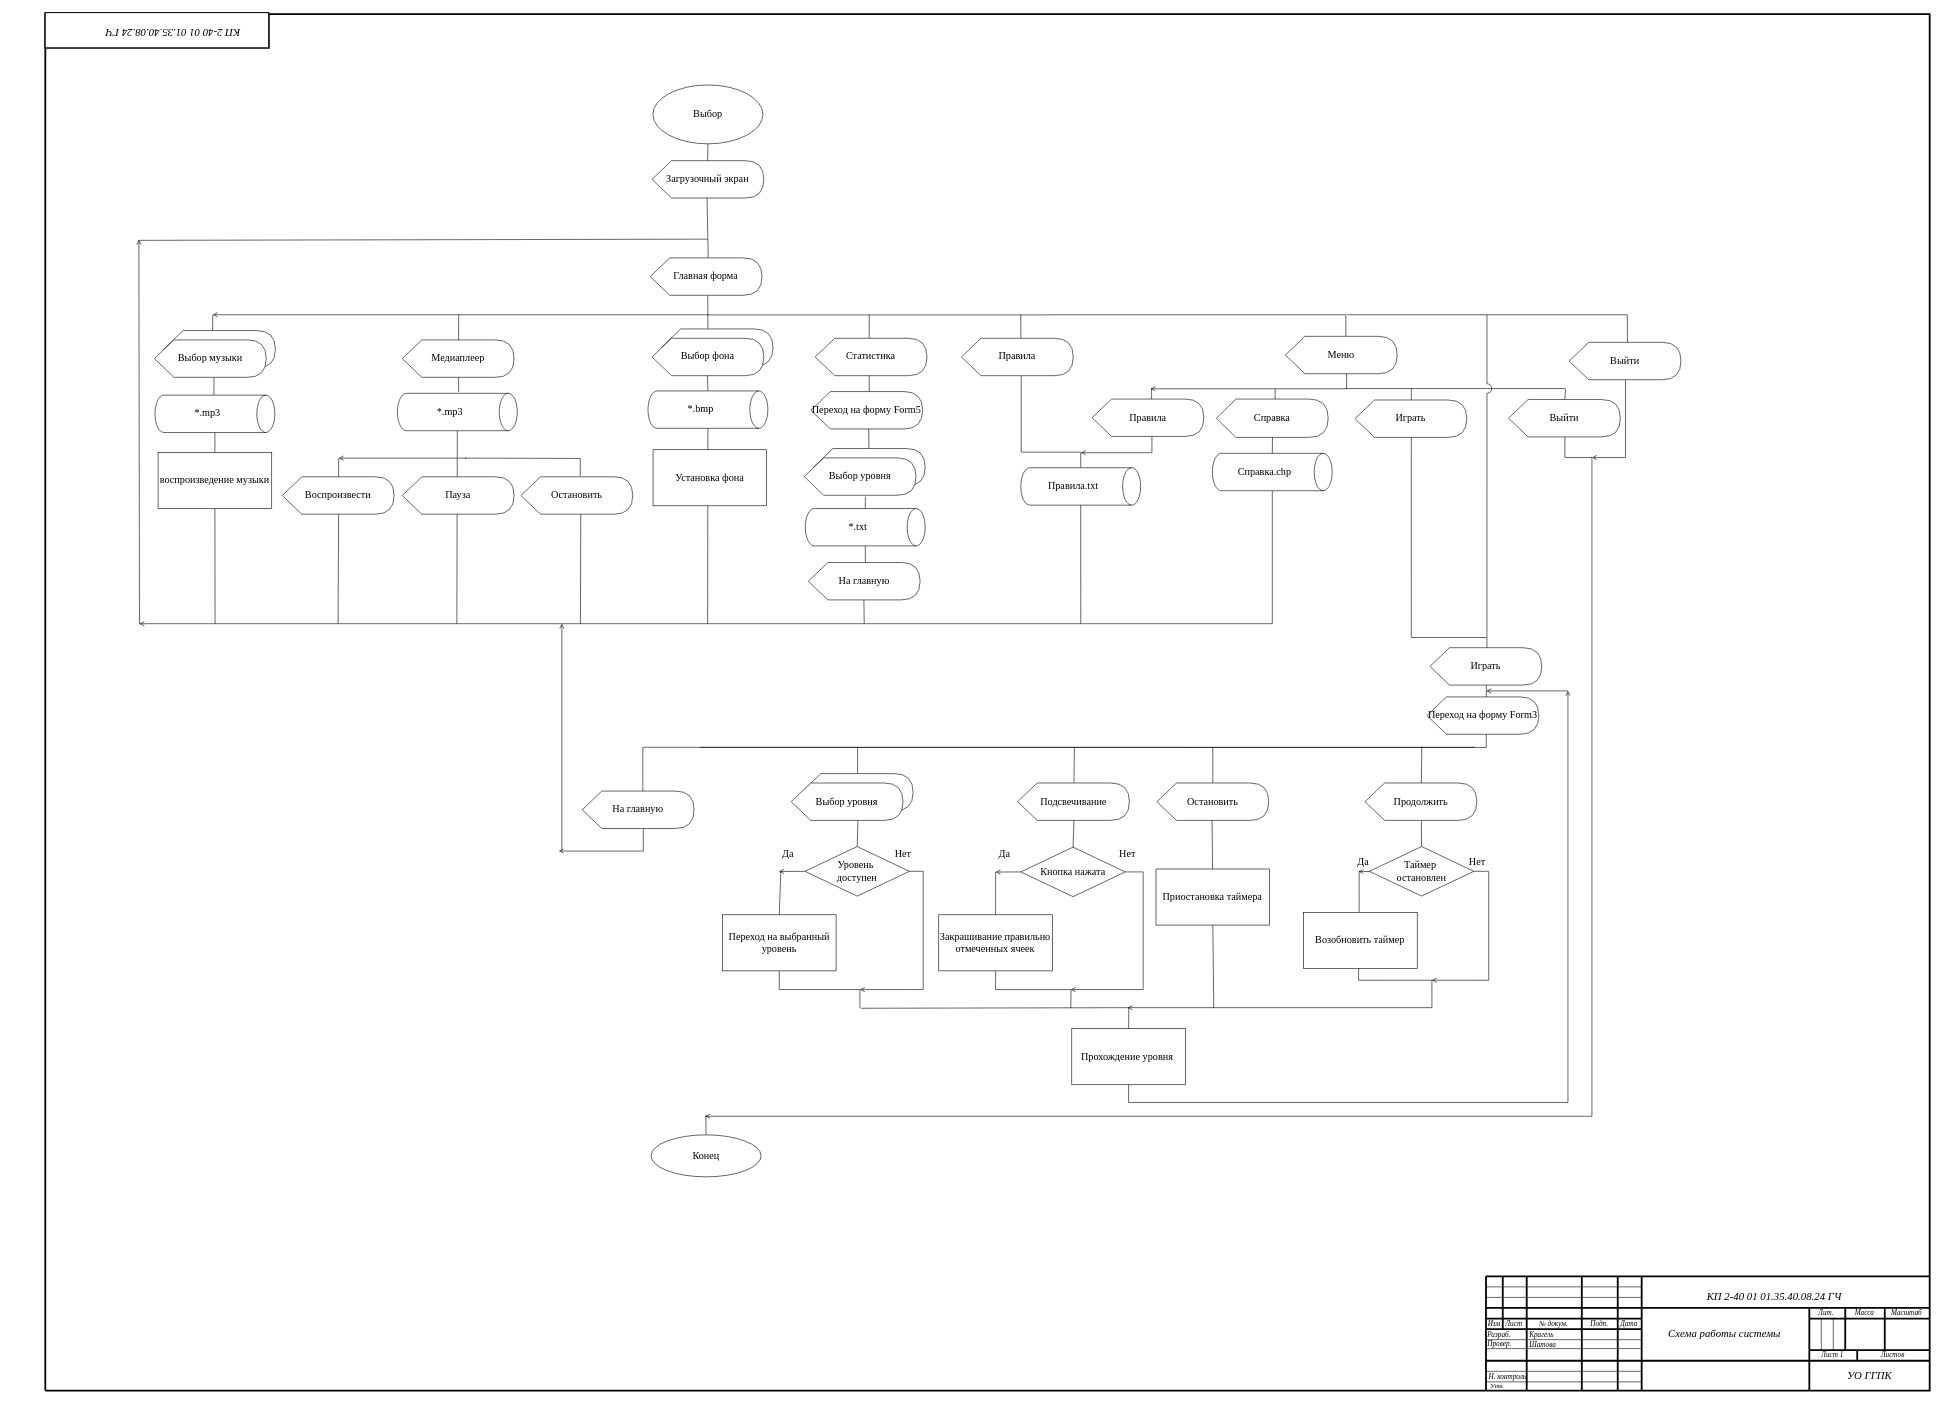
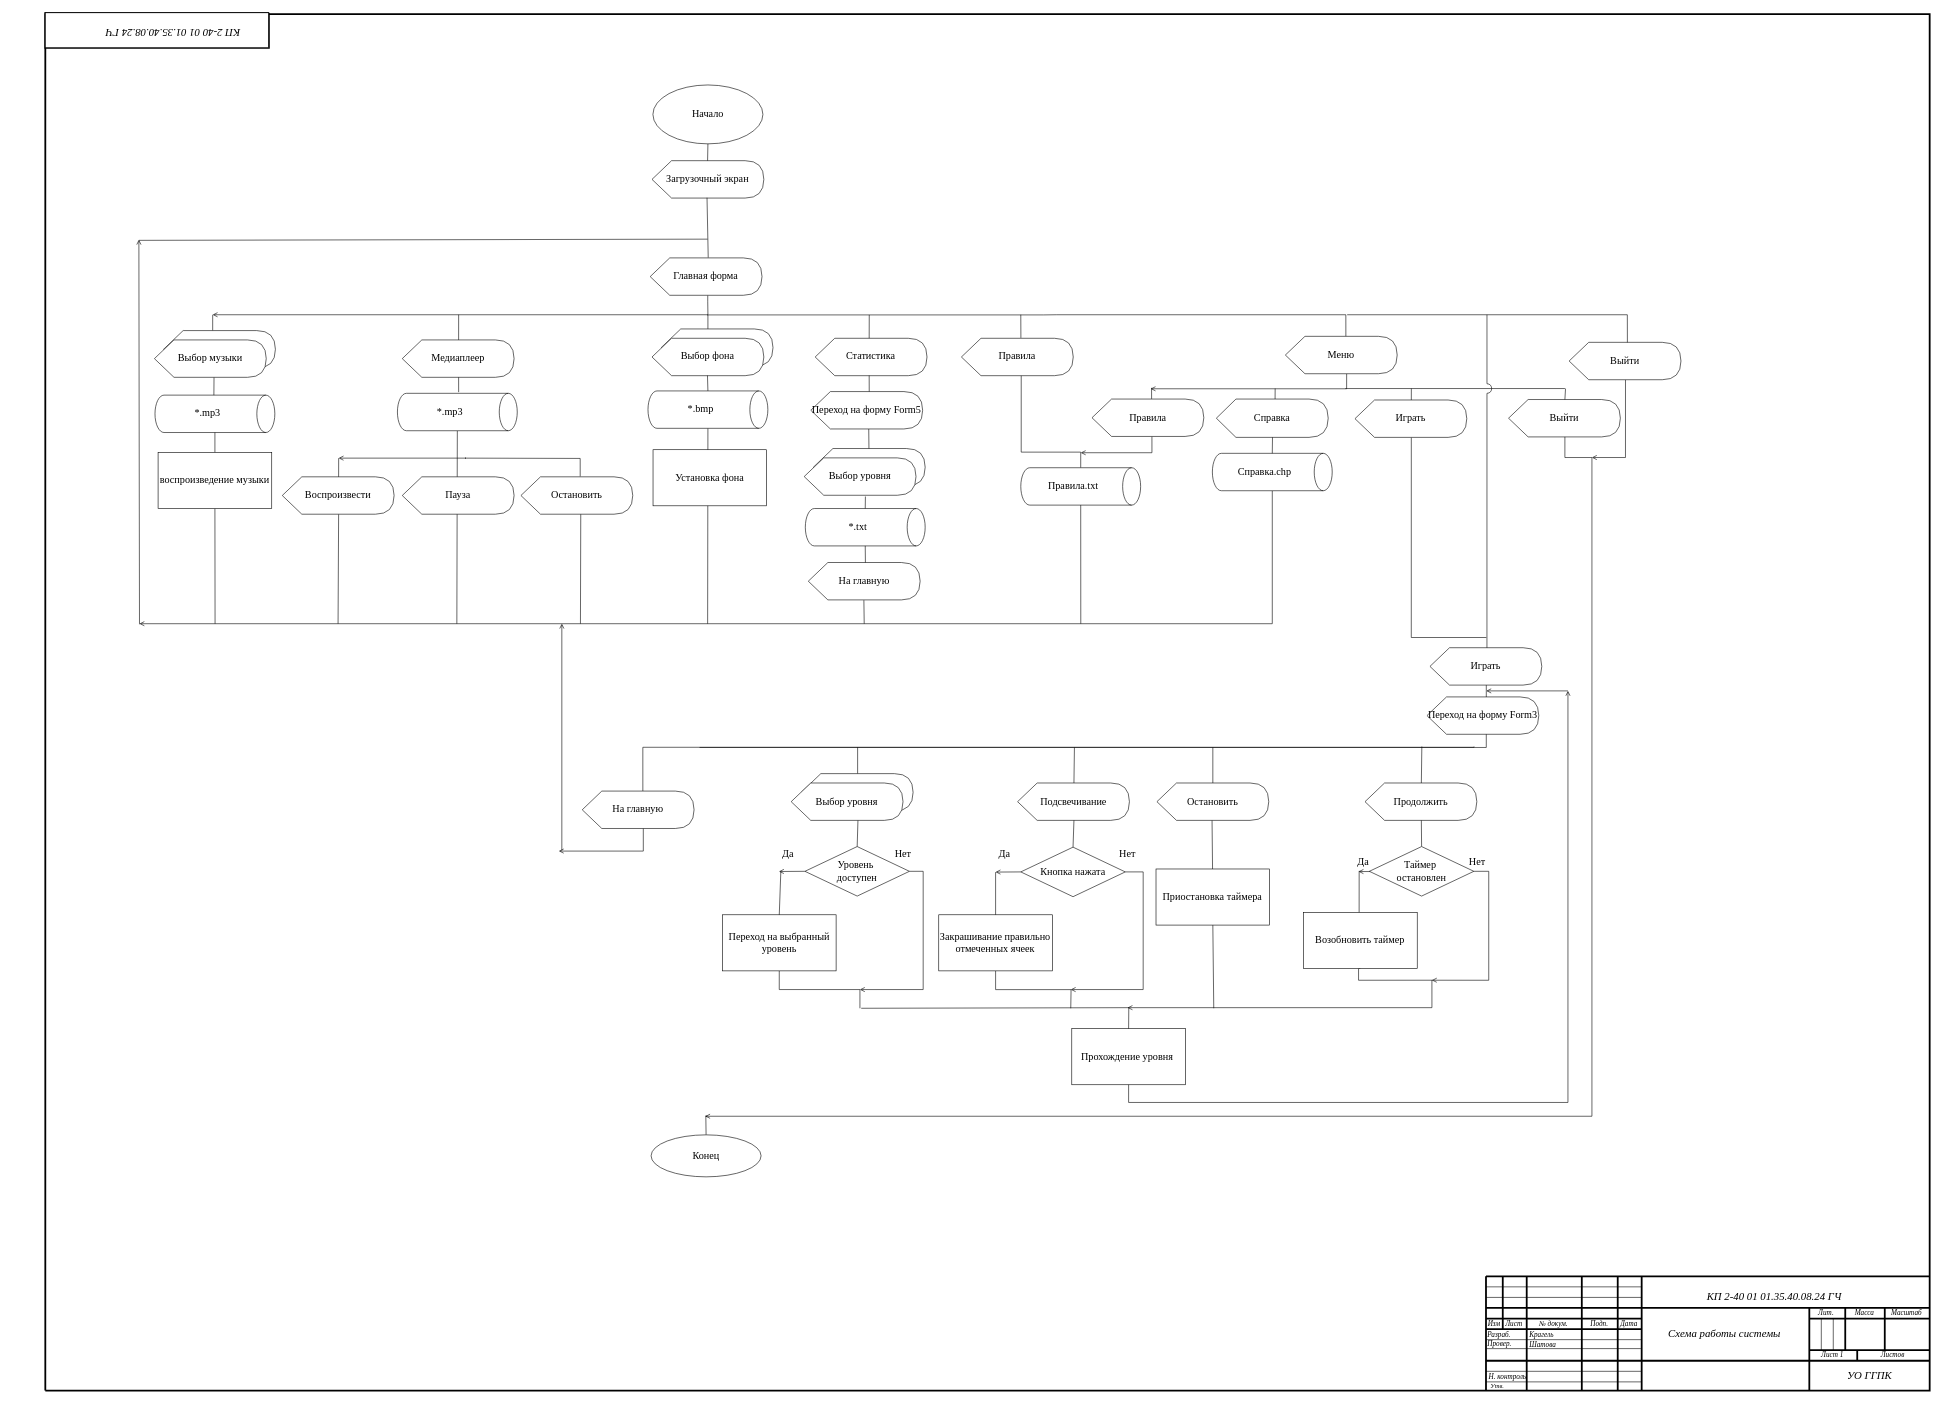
- <mxCell id="137" value="Выбор" style="ellipse;whiteSpace=wrap;html=1;container=0;fontSize=17;fontFamily=ISOCPEUR;" parent="61" vertex="1"><mxGeometry x="856.806" width="183.347" height="98.163" as="geometry" /></mxCell>
+ <mxCell id="137" value="Начало" style="ellipse;whiteSpace=wrap;html=1;container=0;fontSize=17;fontFamily=ISOCPEUR;" parent="61" vertex="1"><mxGeometry x="856.806" width="183.347" height="98.163" as="geometry" /></mxCell>
